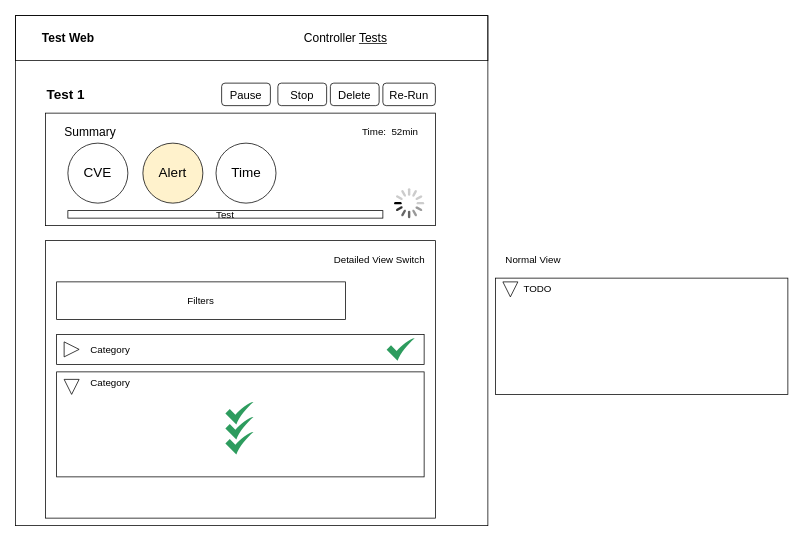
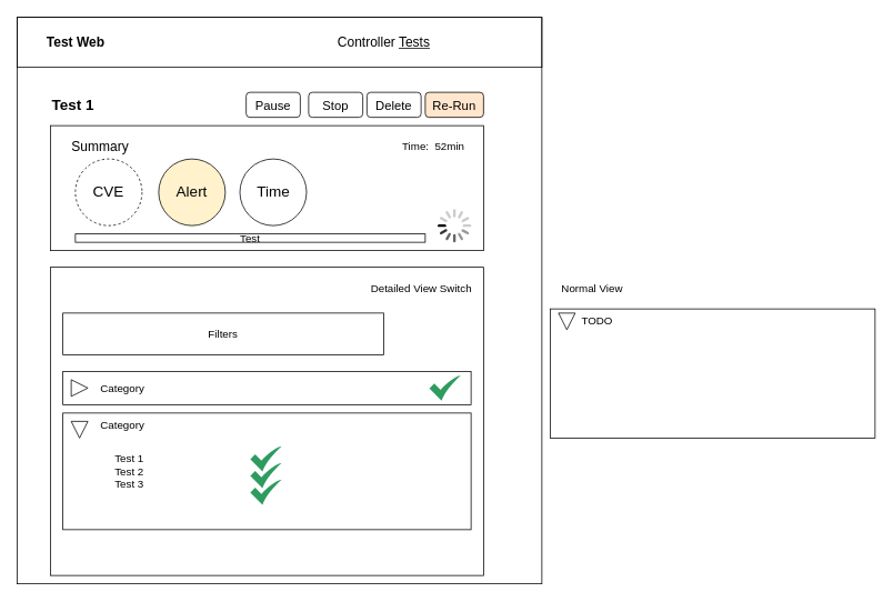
- <mxCell id="10" value="Re-Run" style="rounded=1;whiteSpace=wrap;html=1;fontSize=15;" parent="1" vertex="1"><mxGeometry x="510" y="110" width="70" height="30" as="geometry" /></mxCell>
+ <mxCell id="10" value="Re-Run" style="rounded=1;whiteSpace=wrap;html=1;fontSize=15;fillColor=#ffe6cc;" parent="1" vertex="1"><mxGeometry x="510" y="110" width="70" height="30" as="geometry" /></mxCell>
- <mxCell id="13" value="CVE" style="ellipse;whiteSpace=wrap;html=1;aspect=fixed;fontSize=18;" parent="1" vertex="1"><mxGeometry x="90" y="190" width="80" height="80" as="geometry" /></mxCell>
+ <mxCell id="13" value="CVE" style="ellipse;whiteSpace=wrap;html=1;aspect=fixed;fontSize=18;dashed=1;" parent="1" vertex="1"><mxGeometry x="90" y="190" width="80" height="80" as="geometry" /></mxCell>
+ <mxCell id="26" value="Test 1&lt;br&gt;Test 2&lt;br&gt;Test 3" style="text;html=1;strokeColor=none;fillColor=none;align=center;verticalAlign=middle;whiteSpace=wrap;rounded=0;fontSize=13;" parent="1" vertex="1"><mxGeometry x="125" y="535" width="60" height="60" as="geometry" /></mxCell>
